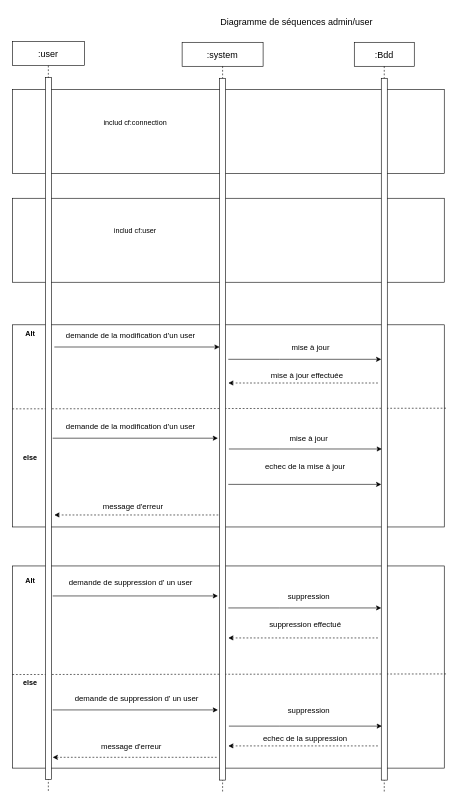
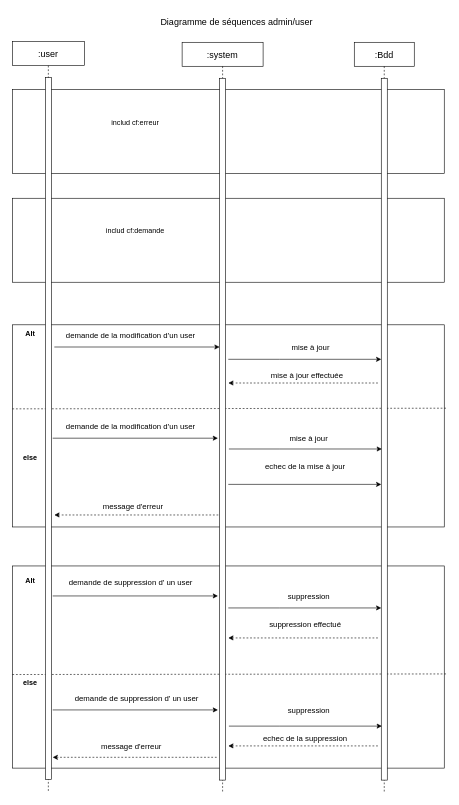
- <mxCell id="15" value="&lt;font style=&quot;font-size: 15px;&quot;&gt;Diagramme de séquences admin/user&lt;/font&gt;" style="text;html=1;align=center;verticalAlign=middle;whiteSpace=wrap;rounded=0;" parent="1" vertex="1"><mxGeometry x="336" y="20" width="315.5" height="30" as="geometry" /></mxCell>
+ <mxCell id="15" value="&lt;font style=&quot;font-size: 15px;&quot;&gt;Diagramme de séquences admin/user&lt;/font&gt;" style="text;html=1;align=center;verticalAlign=middle;whiteSpace=wrap;rounded=0;" parent="1" vertex="1"><mxGeometry x="236" y="20" width="315.5" height="30" as="geometry" /></mxCell>
- <mxCell id="21" value="includ cf:connection" style="text;html=1;align=center;verticalAlign=middle;whiteSpace=wrap;rounded=0;" parent="1" vertex="1"><mxGeometry x="110" y="189" width="230" height="30" as="geometry" /></mxCell>
+ <mxCell id="21" value="includ cf:erreur" style="text;html=1;align=center;verticalAlign=middle;whiteSpace=wrap;rounded=0;" parent="1" vertex="1"><mxGeometry x="110" y="189" width="230" height="30" as="geometry" /></mxCell>
- <mxCell id="46" value="includ cf:user" style="text;html=1;align=center;verticalAlign=middle;whiteSpace=wrap;rounded=0;" parent="1" vertex="1"><mxGeometry x="110" y="370" width="230" height="30" as="geometry" /></mxCell>
+ <mxCell id="46" value="includ cf:demande" style="text;html=1;align=center;verticalAlign=middle;whiteSpace=wrap;rounded=0;" parent="1" vertex="1"><mxGeometry x="110" y="370" width="230" height="30" as="geometry" /></mxCell>
